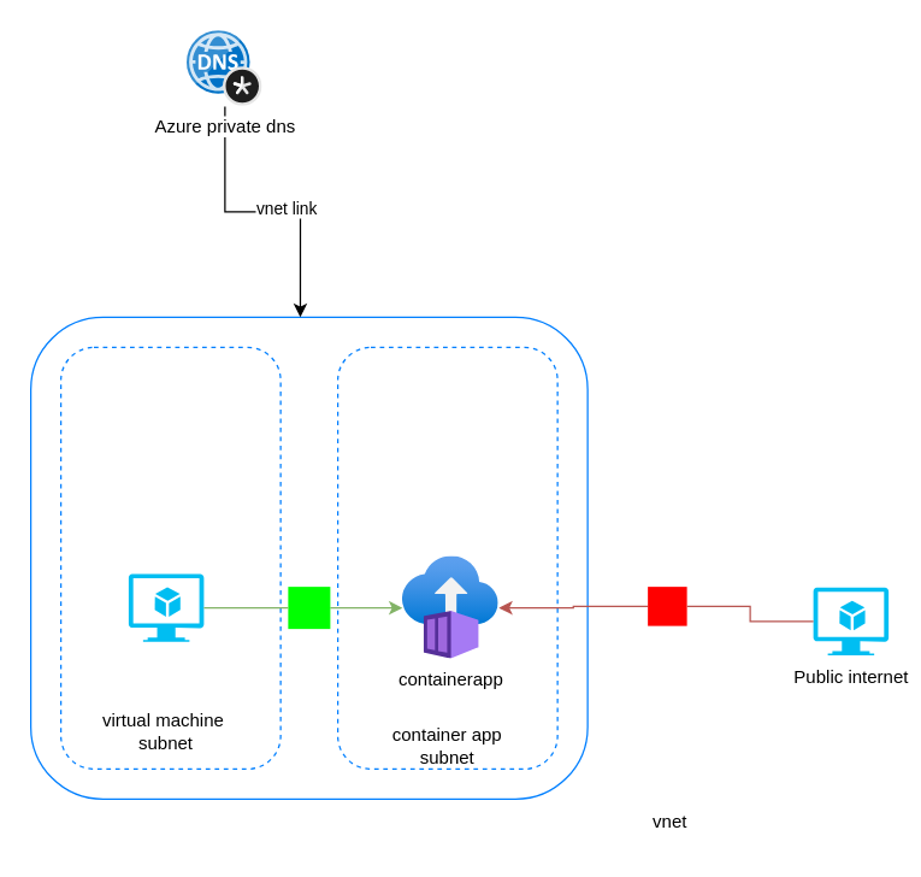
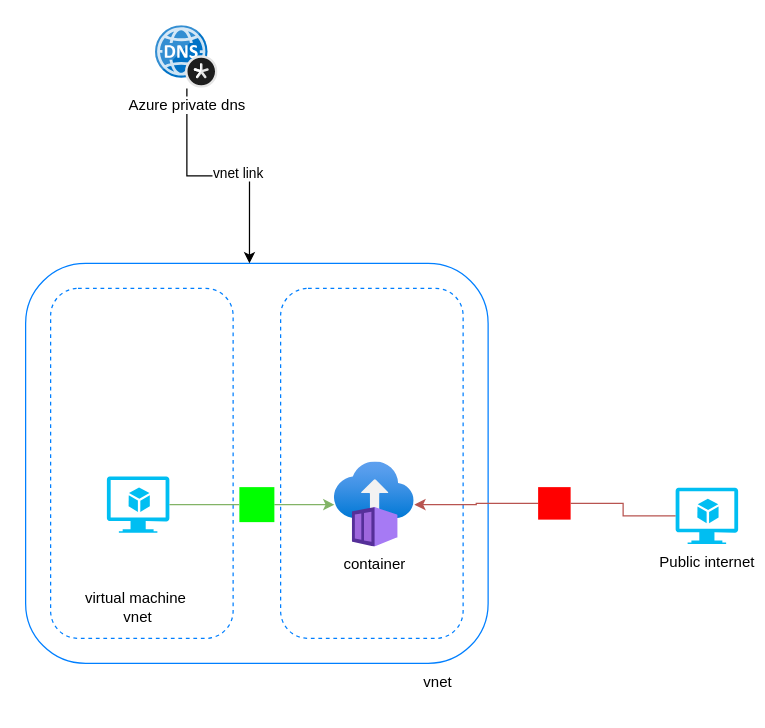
- <mxCell id="8" value="containerapp" style="aspect=fixed;html=1;points=[];align=center;image;fontSize=12;image=img/lib/azure2/compute/Container_Instances.svg;strokeColor=#007FFF;" vertex="1" parent="1"><mxGeometry x="267" y="369" width="64" height="68" as="geometry" /></mxCell>
+ <mxCell id="8" value="container" style="aspect=fixed;html=1;points=[];align=center;image;fontSize=12;image=img/lib/azure2/compute/Container_Instances.svg;strokeColor=#007FFF;" vertex="1" parent="1"><mxGeometry x="267" y="369" width="64" height="68" as="geometry" /></mxCell>
- <mxCell id="7" value="virtual machine&amp;nbsp;&lt;br&gt;subnet" style="text;html=1;strokeColor=none;fillColor=none;align=center;verticalAlign=middle;whiteSpace=wrap;rounded=0;dashed=1;" vertex="1" parent="1"><mxGeometry x="60" y="470" width="100" height="30" as="geometry" /></mxCell>
+ <mxCell id="7" value="virtual machine&amp;nbsp;&lt;br&gt;vnet" style="text;html=1;strokeColor=none;fillColor=none;align=center;verticalAlign=middle;whiteSpace=wrap;rounded=0;dashed=1;" vertex="1" parent="1"><mxGeometry x="60" y="470" width="100" height="30" as="geometry" /></mxCell>
- <mxCell id="5" value="container app subnet" style="text;html=1;strokeColor=none;fillColor=none;align=center;verticalAlign=middle;whiteSpace=wrap;rounded=0;dashed=1;" vertex="1" parent="1"><mxGeometry x="247" y="480" width="100" height="30" as="geometry" /></mxCell>
- <mxCell id="3" value="vnet" style="text;html=1;strokeColor=none;fillColor=none;align=center;verticalAlign=middle;whiteSpace=wrap;rounded=0;dashed=1;" vertex="1" parent="1"><mxGeometry x="415" y="530" width="60" height="30" as="geometry" /></mxCell>
+ <mxCell id="3" value="vnet" style="text;html=1;strokeColor=none;fillColor=none;align=center;verticalAlign=middle;whiteSpace=wrap;rounded=0;dashed=1;" vertex="1" parent="1"><mxGeometry x="320" y="530" width="60" height="30" as="geometry" /></mxCell>
